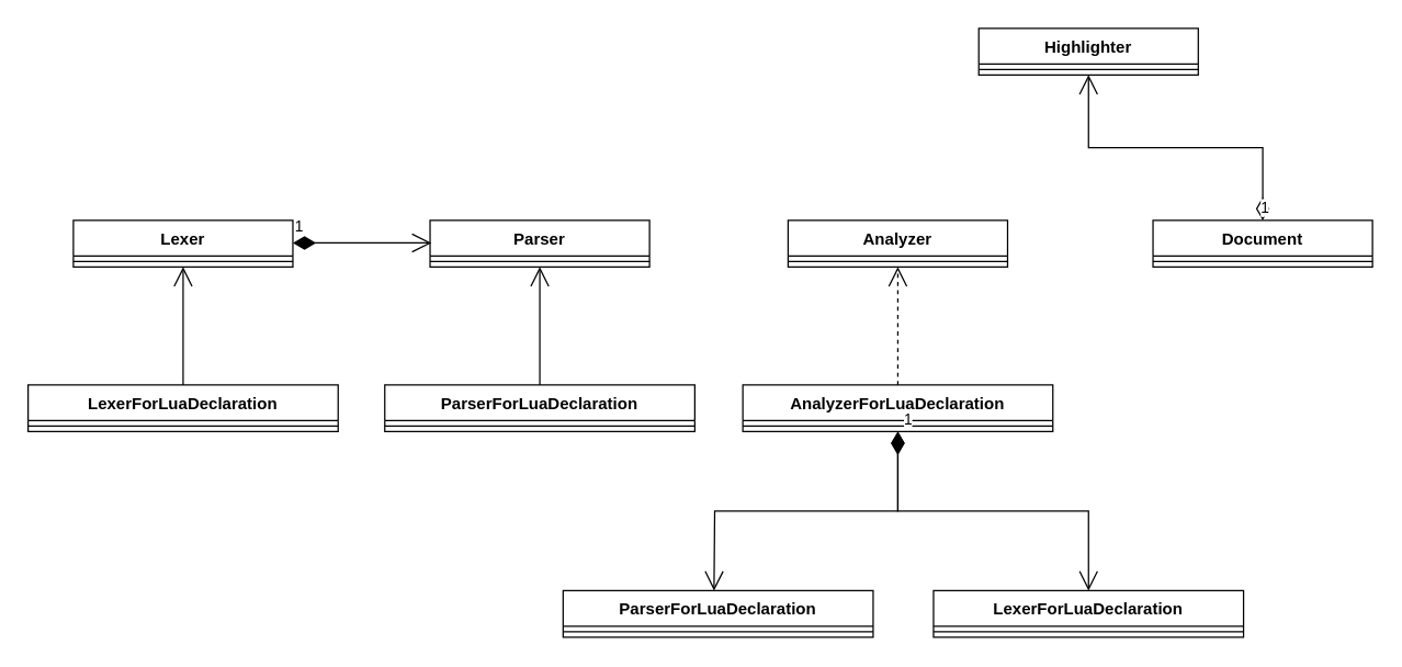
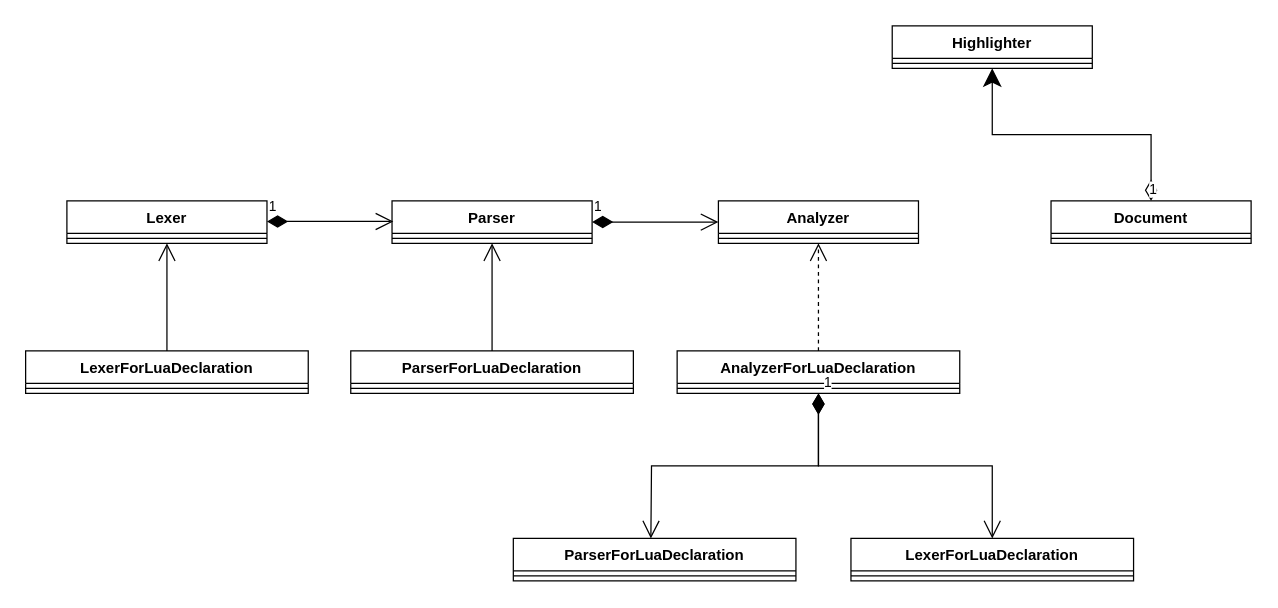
- <mxCell id="27" value="1" style="endArrow=open;html=1;endSize=12;startArrow=diamondThin;startSize=14;startFill=0;edgeStyle=orthogonalEdgeStyle;align=left;verticalAlign=bottom;rounded=0;exitX=0.5;exitY=0;exitDx=0;exitDy=0;entryX=0.5;entryY=1;entryDx=0;entryDy=0;" edge="1" parent="1" source="25" target="23"><mxGeometry x="-1" y="3" relative="1" as="geometry"><mxPoint x="664" y="170" as="sourcePoint" /><mxPoint x="803" y="64" as="targetPoint" /></mxGeometry></mxCell>
+ <mxCell id="27" value="1" style="endArrow=classic;html=1;endSize=12;startArrow=diamondThin;startSize=14;startFill=0;edgeStyle=orthogonalEdgeStyle;align=left;verticalAlign=bottom;rounded=0;exitX=0.5;exitY=0;exitDx=0;exitDy=0;entryX=0.5;entryY=1;entryDx=0;entryDy=0;" edge="1" parent="1" source="25" target="23"><mxGeometry x="-1" y="3" relative="1" as="geometry"><mxPoint x="664" y="170" as="sourcePoint" /><mxPoint x="803" y="64" as="targetPoint" /></mxGeometry></mxCell>
+ <mxCell id="28" value="1" style="endArrow=open;html=1;endSize=12;startArrow=diamondThin;startSize=14;startFill=1;edgeStyle=orthogonalEdgeStyle;align=left;verticalAlign=bottom;rounded=0;exitX=1;exitY=0.5;exitDx=0;exitDy=0;entryX=0;entryY=0.5;entryDx=0;entryDy=0;" edge="1" parent="1" source="12" target="2"><mxGeometry x="-1" y="3" relative="1" as="geometry"><mxPoint x="476" y="130" as="sourcePoint" /><mxPoint x="636" y="130" as="targetPoint" /></mxGeometry></mxCell>
